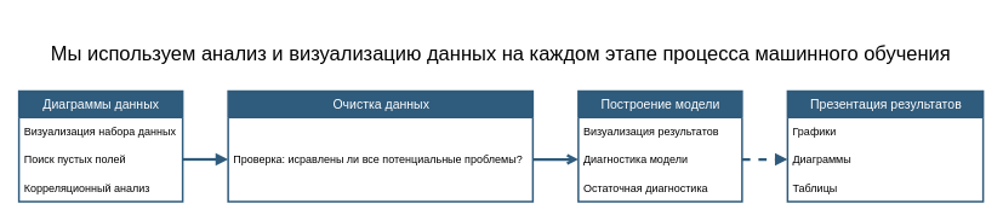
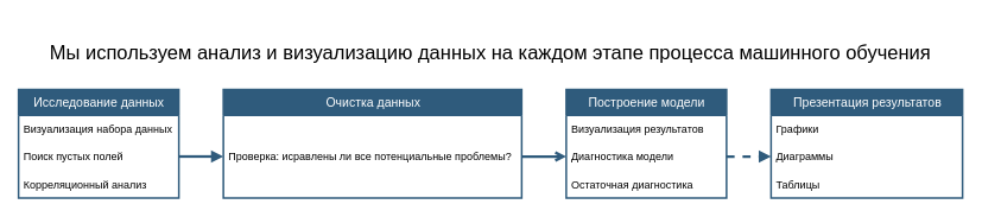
- <mxCell id="3" value="Диаграммы данных" style="swimlane;fontStyle=0;childLayout=stackLayout;horizontal=1;startSize=29;fillColor=#2F5B7C;horizontalStack=0;resizeParent=1;resizeParentMax=0;resizeLast=0;collapsible=1;marginBottom=0;swimlaneFillColor=#ffffff;align=center;fontSize=14;rounded=0;shadow=0;strokeWidth=2;fontColor=#FFFFFF;spacing=2;spacingTop=0;strokeColor=#2F5B7C;swimlaneLine=1;html=1;overflow=visible;verticalAlign=middle;" vertex="1" parent="1"><mxGeometry x="20" y="100" width="180" height="122" as="geometry"><mxRectangle x="1300" y="10" width="70" height="30" as="alternateBounds" /></mxGeometry></mxCell>
+ <mxCell id="3" value="Исследование данных" style="swimlane;fontStyle=0;childLayout=stackLayout;horizontal=1;startSize=29;fillColor=#2F5B7C;horizontalStack=0;resizeParent=1;resizeParentMax=0;resizeLast=0;collapsible=1;marginBottom=0;swimlaneFillColor=#ffffff;align=center;fontSize=14;rounded=0;shadow=0;strokeWidth=2;fontColor=#FFFFFF;spacing=2;spacingTop=0;strokeColor=#2F5B7C;swimlaneLine=1;html=1;overflow=visible;verticalAlign=middle;" vertex="1" parent="1"><mxGeometry x="20" y="100" width="180" height="122" as="geometry"><mxRectangle x="1300" y="10" width="70" height="30" as="alternateBounds" /></mxGeometry></mxCell>
